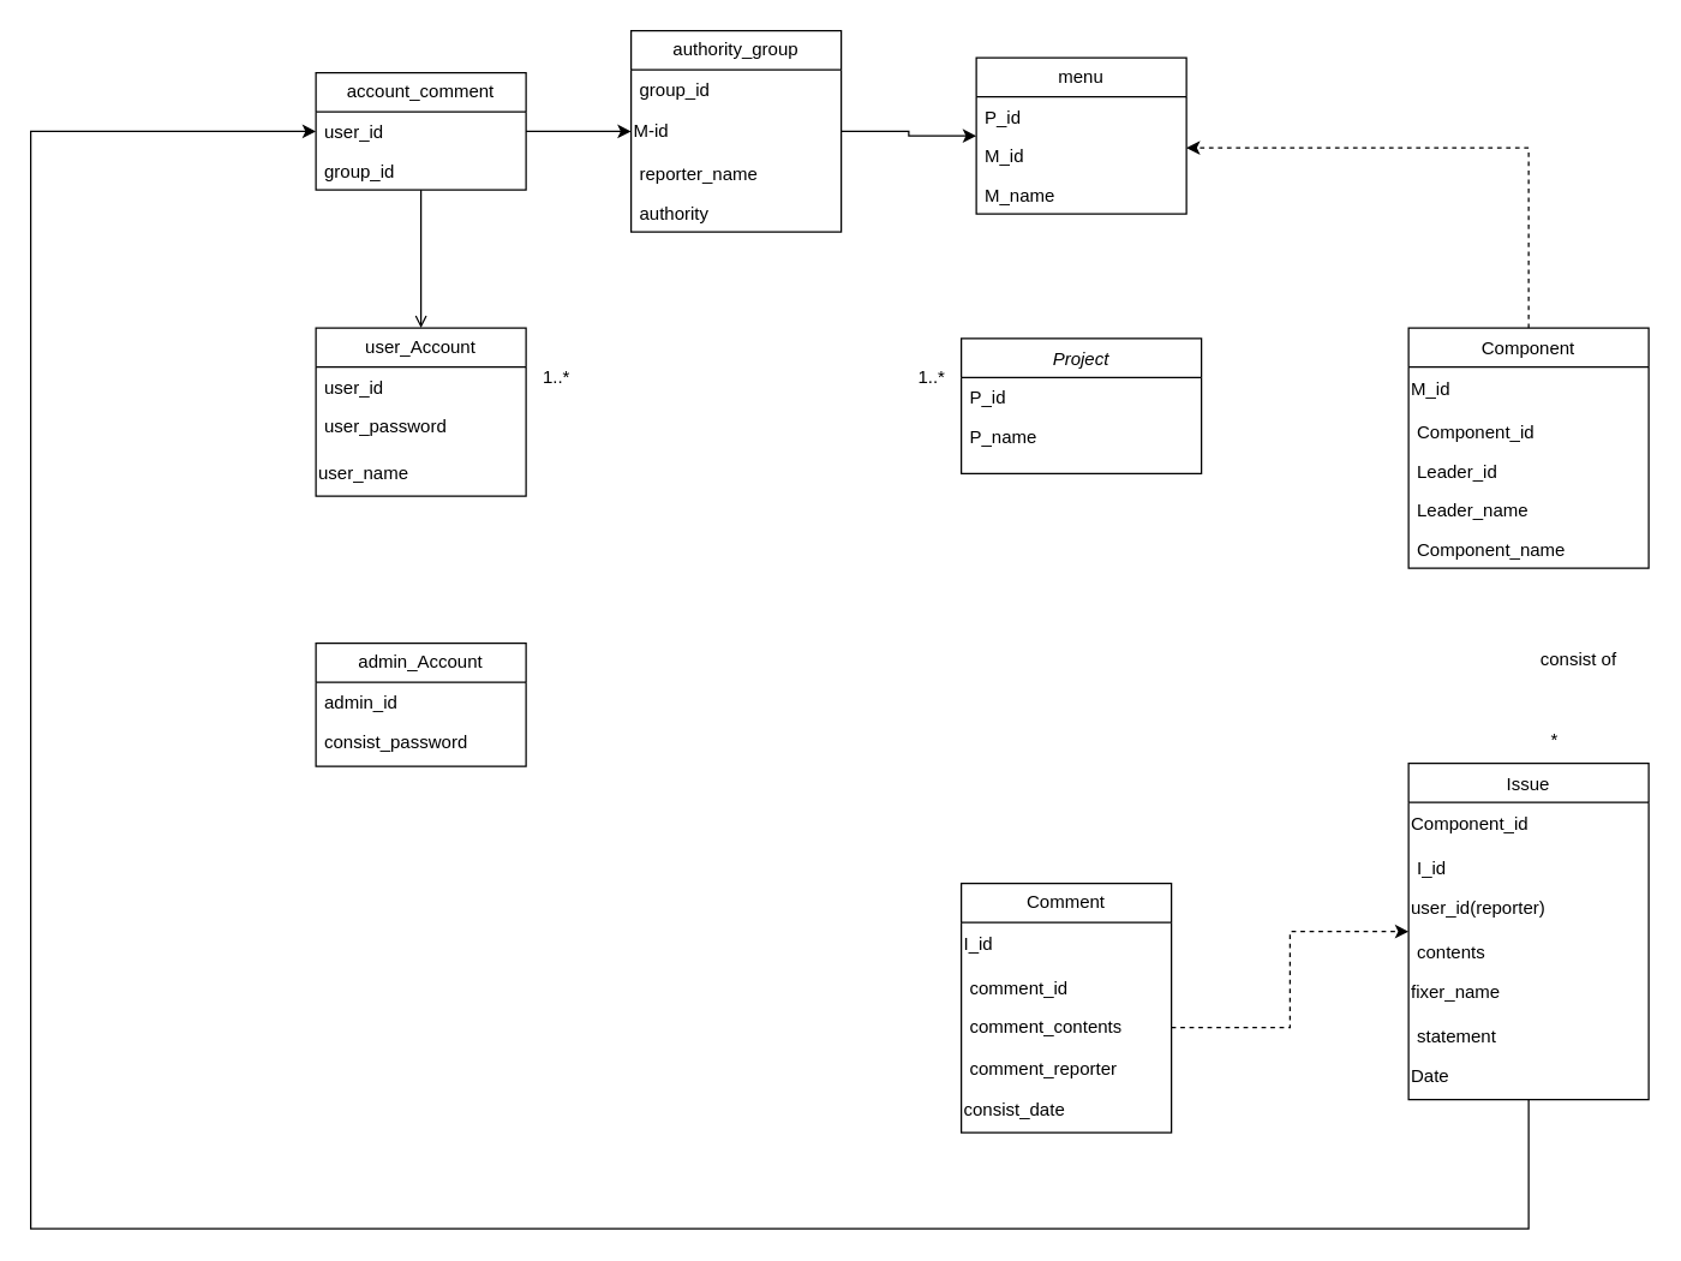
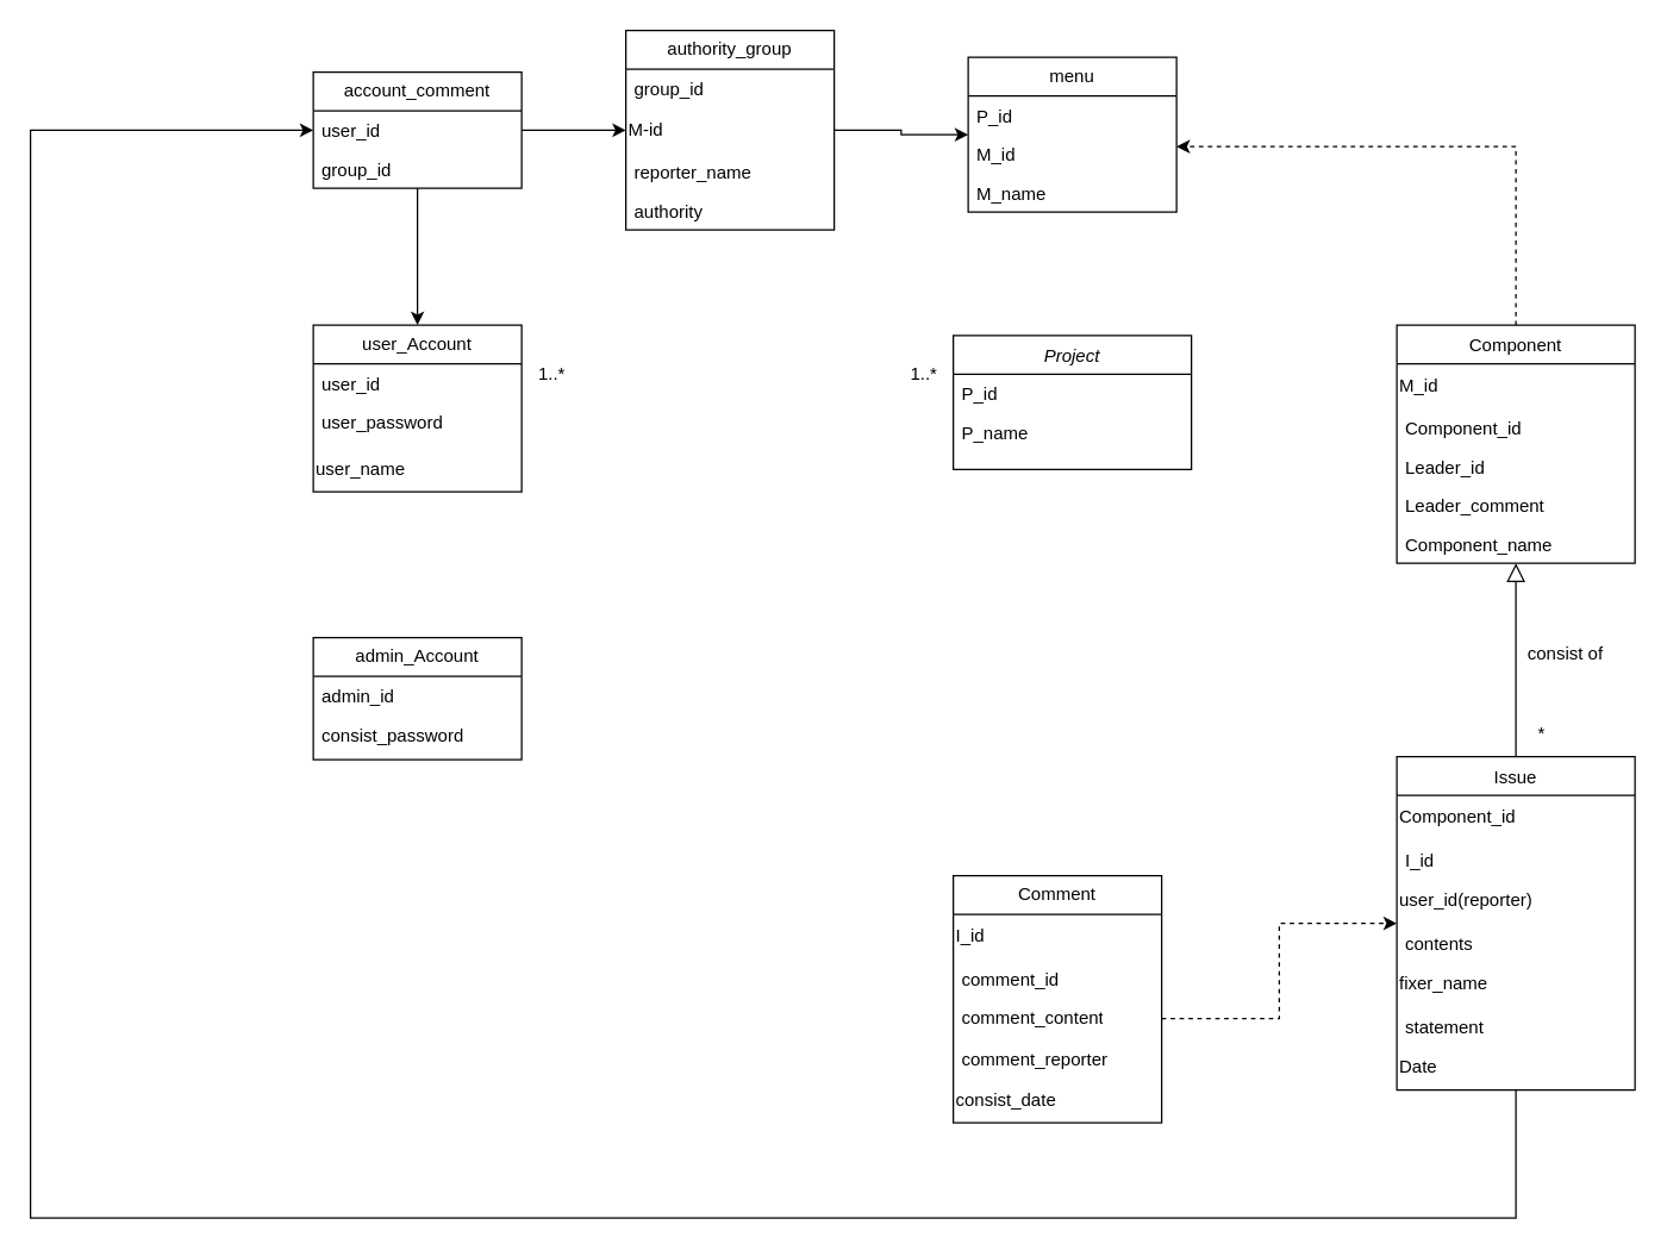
- <mxCell id="28" value="" style="endArrow=open;html=1;rounded=0;entryX=0.5;entryY=0;entryDx=0;entryDy=0;" parent="1" source="25" target="21" edge="1"><mxGeometry width="50" height="50" relative="1" as="geometry"><mxPoint x="680" y="408" as="sourcePoint" /><mxPoint x="730" y="358" as="targetPoint" /></mxGeometry></mxCell>
+ <mxCell id="28" value="" style="endArrow=classic;html=1;rounded=0;entryX=0.5;entryY=0;entryDx=0;entryDy=0;" parent="1" source="25" target="21" edge="1"><mxGeometry width="50" height="50" relative="1" as="geometry"><mxPoint x="680" y="408" as="sourcePoint" /><mxPoint x="730" y="358" as="targetPoint" /></mxGeometry></mxCell>
- <mxCell id="19" value="Leader_name" style="text;align=left;verticalAlign=top;spacingLeft=4;spacingRight=4;overflow=hidden;rotatable=0;points=[[0,0.5],[1,0.5]];portConstraint=eastwest;rounded=0;shadow=0;html=0;" parent="15" vertex="1"><mxGeometry y="108" width="160" height="26" as="geometry" /></mxCell>
+ <mxCell id="19" value="Leader_comment" style="text;align=left;verticalAlign=top;spacingLeft=4;spacingRight=4;overflow=hidden;rotatable=0;points=[[0,0.5],[1,0.5]];portConstraint=eastwest;rounded=0;shadow=0;html=0;" parent="15" vertex="1"><mxGeometry y="108" width="160" height="26" as="geometry" /></mxCell>
+ <mxCell id="13" value="" style="endArrow=block;endSize=10;endFill=0;shadow=0;strokeWidth=1;rounded=0;curved=0;edgeStyle=elbowEdgeStyle;elbow=vertical;entryX=0.5;entryY=1;entryDx=0;entryDy=0;exitX=0.5;exitY=0;exitDx=0;exitDy=0;" parent="1" source="5" target="15" edge="1"><mxGeometry width="160" relative="1" as="geometry"><mxPoint x="630" y="301" as="sourcePoint" /><mxPoint x="630" y="301" as="targetPoint" /><Array as="points" /></mxGeometry></mxCell>
- <mxCell id="50" value="comment_contents" style="text;strokeColor=none;fillColor=none;align=left;verticalAlign=top;spacingLeft=4;spacingRight=4;overflow=hidden;rotatable=0;points=[[0,0.5],[1,0.5]];portConstraint=eastwest;whiteSpace=wrap;html=1;" parent="47" vertex="1"><mxGeometry y="82" width="140" height="28" as="geometry" /></mxCell>
+ <mxCell id="50" value="comment_content" style="text;strokeColor=none;fillColor=none;align=left;verticalAlign=top;spacingLeft=4;spacingRight=4;overflow=hidden;rotatable=0;points=[[0,0.5],[1,0.5]];portConstraint=eastwest;whiteSpace=wrap;html=1;" parent="47" vertex="1"><mxGeometry y="82" width="140" height="28" as="geometry" /></mxCell>
